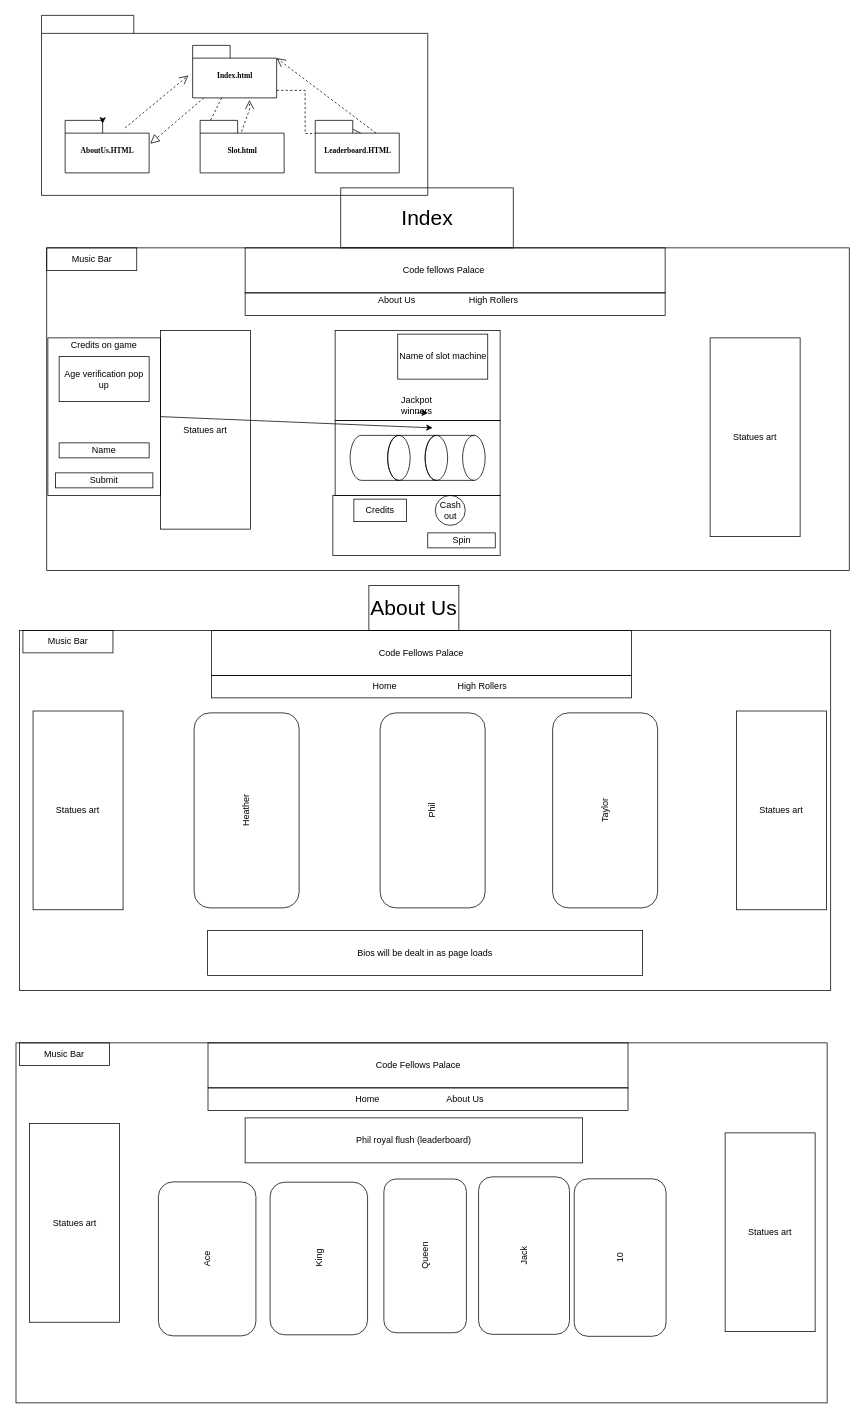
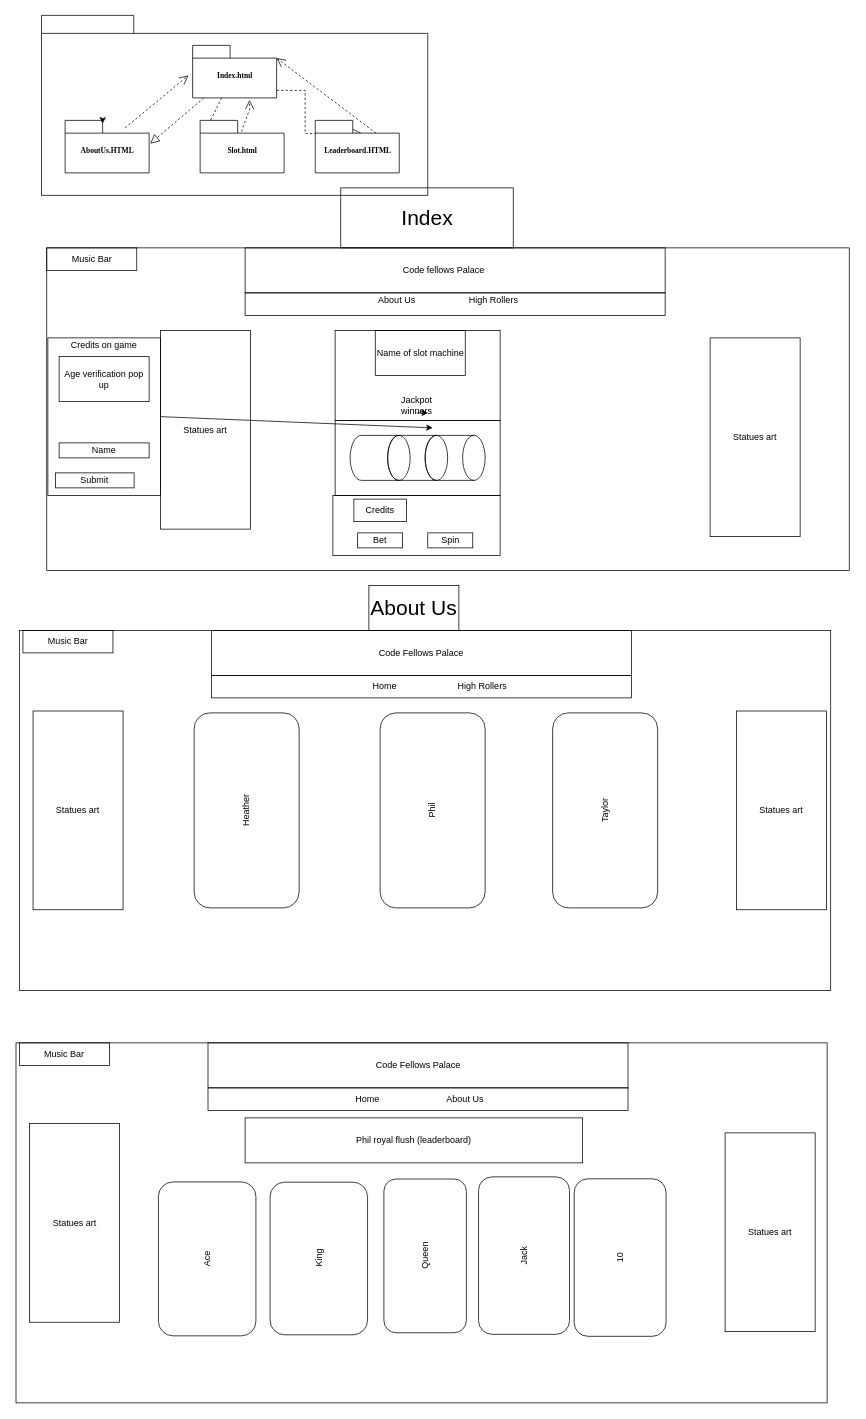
- <mxCell id="39" value="Name of slot machine" style="rounded=0;whiteSpace=wrap;html=1;glass=0;fillColor=none;" vertex="1" parent="1"><mxGeometry x="529.5" y="445" width="120" height="60" as="geometry" /></mxCell>
+ <mxCell id="39" value="Name of slot machine" style="rounded=0;whiteSpace=wrap;html=1;glass=0;fillColor=none;" vertex="1" parent="1"><mxGeometry x="499.5" y="440" width="120" height="60" as="geometry" /></mxCell>
- <mxCell id="17" value="Submit" style="rounded=0;whiteSpace=wrap;html=1;glass=0;fillColor=none;" vertex="1" parent="1"><mxGeometry x="73" y="630" width="130" height="20" as="geometry" /></mxCell>
+ <mxCell id="17" value="Submit" style="rounded=0;whiteSpace=wrap;html=1;glass=0;fillColor=none;" vertex="1" parent="1"><mxGeometry x="73" y="630" width="105" height="20" as="geometry" /></mxCell>
- <mxCell id="34" value="Cash out" style="ellipse;whiteSpace=wrap;html=1;aspect=fixed;glass=0;fillColor=none;" vertex="1" parent="1"><mxGeometry x="579.5" y="660" width="40" height="40" as="geometry" /></mxCell>
+ <mxCell id="33" value="Bet" style="rounded=0;whiteSpace=wrap;html=1;glass=0;fillColor=none;" vertex="1" parent="1"><mxGeometry x="476" y="710" width="60" height="20" as="geometry" /></mxCell>
- <mxCell id="32" value="Spin" style="rounded=0;whiteSpace=wrap;html=1;glass=0;fillColor=none;" vertex="1" parent="1"><mxGeometry x="569.5" y="710" width="90" height="20" as="geometry" /></mxCell>
+ <mxCell id="32" value="Spin" style="rounded=0;whiteSpace=wrap;html=1;glass=0;fillColor=none;" vertex="1" parent="1"><mxGeometry x="569.5" y="710" width="60" height="20" as="geometry" /></mxCell>
- <mxCell id="53" value="Bios will be dealt in as page loads" style="rounded=0;whiteSpace=wrap;html=1;glass=0;fillColor=none;" vertex="1" parent="1"><mxGeometry x="276" y="1240" width="580" height="60" as="geometry" /></mxCell>
